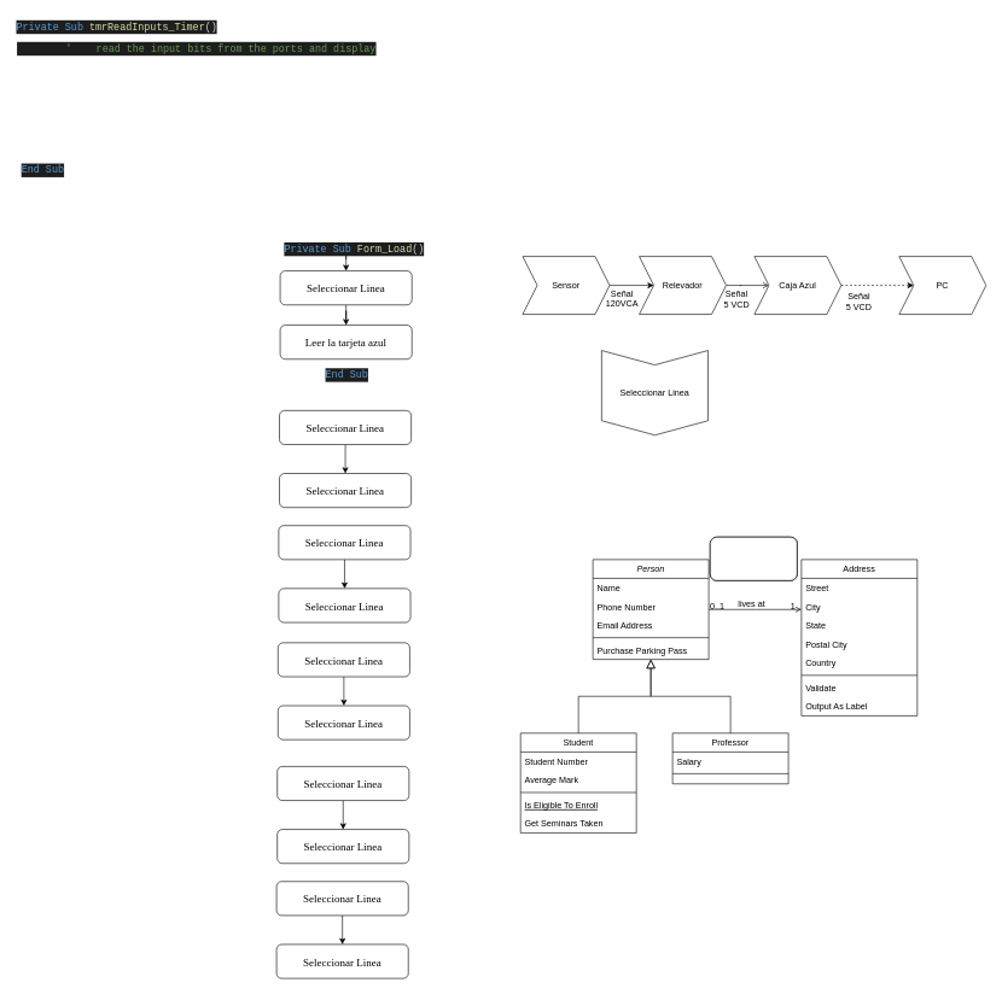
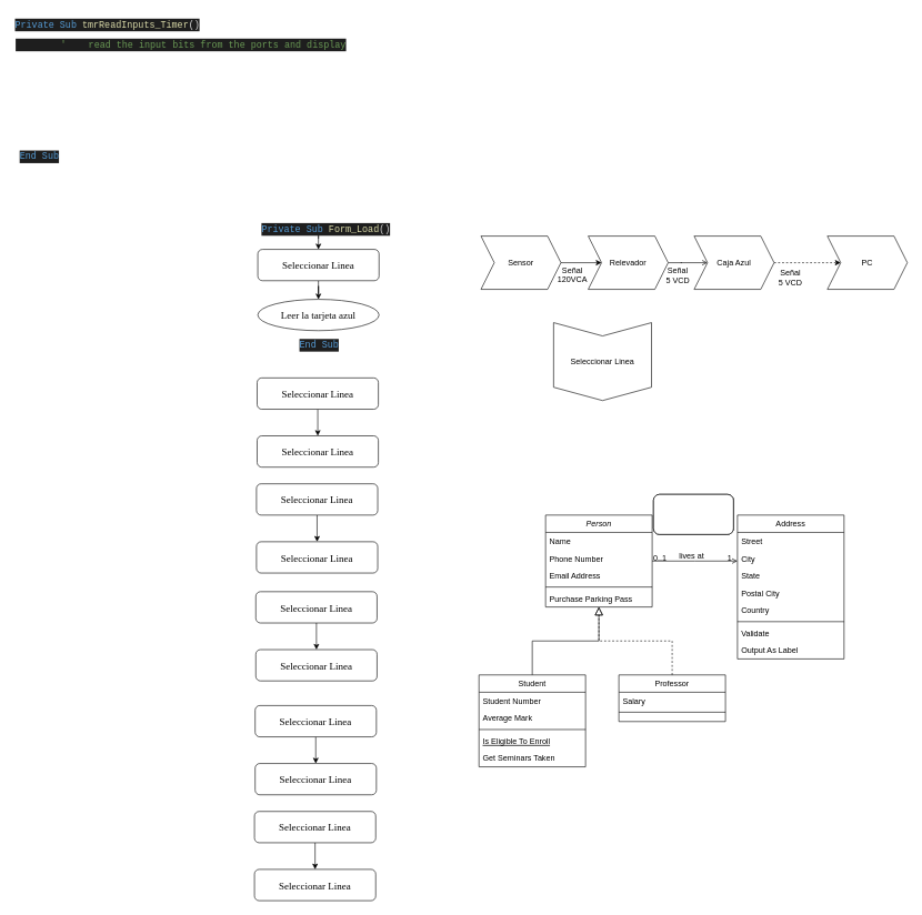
- <mxCell id="48" value="Leer la tarjeta azul" style="rounded=1;whiteSpace=wrap;html=1;fontFamily=Tahoma;fontSize=15;" vertex="1" parent="1"><mxGeometry x="386" y="449" width="182" height="47" as="geometry" /></mxCell>
+ <mxCell id="48" value="Leer la tarjeta azul" style="ellipse;whiteSpace=wrap;html=1;fontFamily=Tahoma;fontSize=15;" vertex="1" parent="1"><mxGeometry x="386" y="449" width="182" height="47" as="geometry" /></mxCell>
- <mxCell id="18" value="" style="endArrow=block;endSize=10;endFill=0;shadow=0;strokeWidth=1;rounded=0;edgeStyle=elbowEdgeStyle;elbow=vertical;" parent="1" source="15" target="2" edge="1"><mxGeometry width="160" relative="1" as="geometry"><mxPoint x="808" y="1026" as="sourcePoint" /><mxPoint x="908" y="924" as="targetPoint" /></mxGeometry></mxCell>
+ <mxCell id="18" value="" style="endArrow=block;endSize=10;endFill=0;shadow=0;strokeWidth=1;rounded=0;edgeStyle=elbowEdgeStyle;elbow=vertical;dashed=1;" parent="1" source="15" target="2" edge="1"><mxGeometry width="160" relative="1" as="geometry"><mxPoint x="808" y="1026" as="sourcePoint" /><mxPoint x="908" y="924" as="targetPoint" /></mxGeometry></mxCell>
